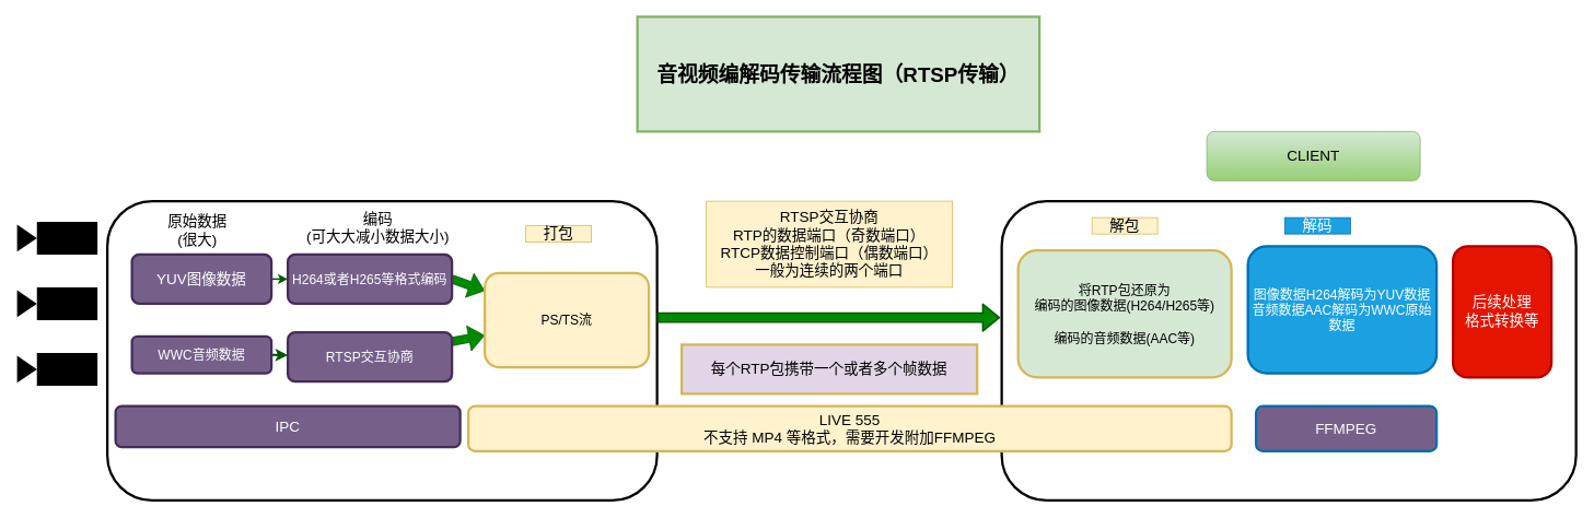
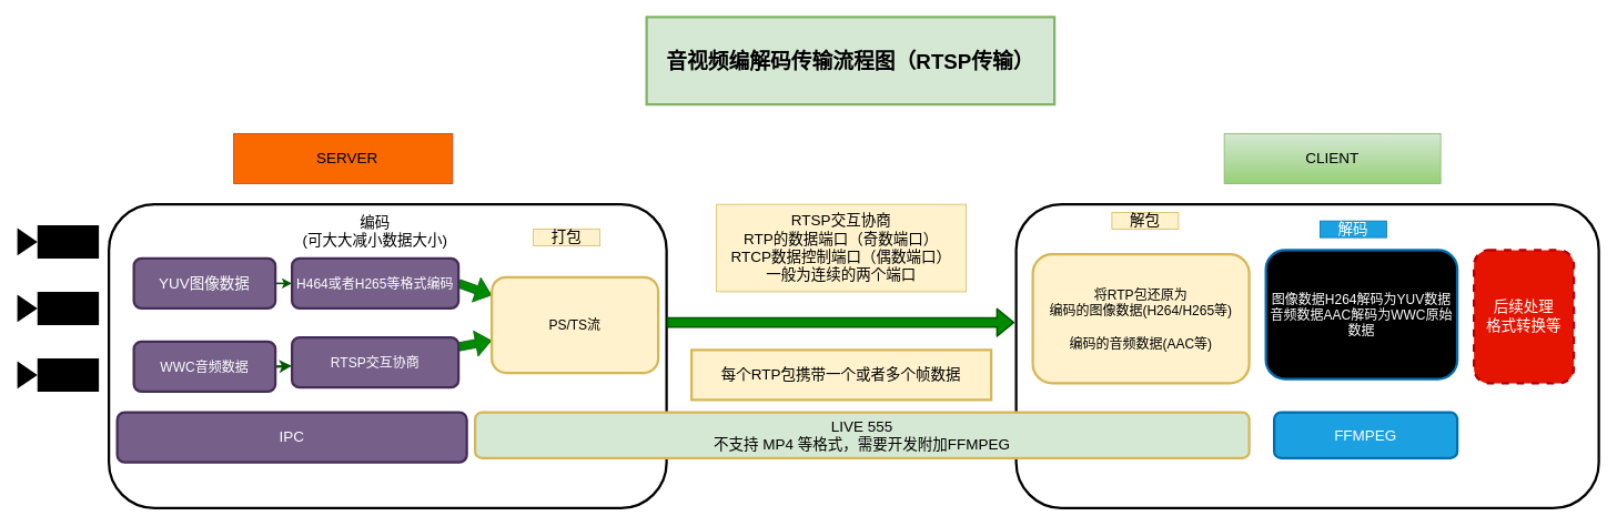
- <mxCell id="4" value="&lt;div style=&quot;font-size: 25px;&quot;&gt;音视频编解码传输流程图（RTSP传输）&lt;/div&gt;" style="rounded=0;whiteSpace=wrap;html=1;fillColor=#d5e8d4;strokeColor=#82b366;strokeWidth=3;fontSize=25;fontStyle=1;horizontal=1;verticalAlign=middle;" vertex="1" parent="1"><mxGeometry x="776" y="20" width="490" height="140" as="geometry" /></mxCell>
+ <mxCell id="4" value="&lt;div style=&quot;font-size: 25px;&quot;&gt;音视频编解码传输流程图（RTSP传输）&lt;/div&gt;" style="rounded=0;whiteSpace=wrap;html=1;fillColor=#d5e8d4;strokeColor=#82b366;strokeWidth=3;fontSize=25;fontStyle=1;horizontal=1;verticalAlign=middle;" vertex="1" parent="1"><mxGeometry x="776" y="20" width="490" height="105" as="geometry" /></mxCell>
+ <mxCell id="2" value="&lt;div&gt;&amp;nbsp; SERVER&lt;/div&gt;" style="rounded=0;whiteSpace=wrap;html=1;fontSize=18;fillColor=#fa6800;strokeColor=#C73500;fontColor=#000000;" vertex="1" parent="1"><mxGeometry x="280" y="160" width="263" height="60" as="geometry" /></mxCell>
- <mxCell id="3" value="CLIENT" style="whiteSpace=wrap;html=1;fontSize=18;fillColor=#d5e8d4;strokeColor=#82b366;gradientColor=#97d077;rounded=1;" vertex="1" parent="1"><mxGeometry x="1470" y="160" width="260" height="60" as="geometry" /></mxCell>
+ <mxCell id="3" value="CLIENT" style="rounded=0;whiteSpace=wrap;html=1;fontSize=18;fillColor=#d5e8d4;strokeColor=#82b366;gradientColor=#97d077;" vertex="1" parent="1"><mxGeometry x="1470" y="160" width="260" height="60" as="geometry" /></mxCell>
- <mxCell id="26" value="解包" style="text;html=1;strokeColor=#d6b656;fillColor=#fff2cc;align=center;verticalAlign=middle;whiteSpace=wrap;rounded=0;fontSize=18;" vertex="1" parent="1"><mxGeometry x="1330" y="265" width="80" height="20" as="geometry" /></mxCell>
+ <mxCell id="26" value="解包" style="text;html=1;strokeColor=#d6b656;fillColor=#fff2cc;align=center;verticalAlign=middle;whiteSpace=wrap;rounded=0;fontSize=18;" vertex="1" parent="1"><mxGeometry x="1335" y="255" width="80" height="20" as="geometry" /></mxCell>
- <mxCell id="28" value="解码" style="text;html=1;align=center;verticalAlign=middle;whiteSpace=wrap;rounded=0;fontSize=18;fillColor=#1ba1e2;strokeColor=#006EAF;fontColor=#ffffff;" vertex="1" parent="1"><mxGeometry x="1565" y="265" width="80" height="20" as="geometry" /></mxCell>
+ <mxCell id="28" value="解码" style="text;html=1;align=center;verticalAlign=middle;whiteSpace=wrap;rounded=0;fontSize=18;fillColor=#1ba1e2;strokeColor=#006EAF;fontColor=#ffffff;" vertex="1" parent="1"><mxGeometry x="1585" y="265" width="80" height="20" as="geometry" /></mxCell>
- <mxCell id="19" value="&lt;div&gt;编码&lt;/div&gt;&lt;div&gt;(可大大减小数据大小)&lt;/div&gt;" style="text;html=1;strokeColor=none;fillColor=none;align=center;verticalAlign=middle;whiteSpace=wrap;rounded=0;fontSize=18;" vertex="1" parent="1"><mxGeometry x="340" y="255" width="240" height="45" as="geometry" /></mxCell>
+ <mxCell id="19" value="&lt;div&gt;编码&lt;/div&gt;&lt;div&gt;(可大大减小数据大小)&lt;/div&gt;" style="text;html=1;strokeColor=none;fillColor=none;align=center;verticalAlign=middle;whiteSpace=wrap;rounded=0;fontSize=18;" vertex="1" parent="1"><mxGeometry x="330" y="255" width="240" height="45" as="geometry" /></mxCell>
- <mxCell id="18" value="&lt;div&gt;原始数据&lt;/div&gt;&lt;div&gt;(很大)&lt;br&gt;&lt;/div&gt;" style="text;html=1;strokeColor=none;fillColor=none;align=center;verticalAlign=middle;whiteSpace=wrap;rounded=0;fontSize=18;" vertex="1" parent="1"><mxGeometry x="200" y="267.5" width="80" height="27.5" as="geometry" /></mxCell>
- <mxCell id="14" value="H264或者H265等格式编码" style="rounded=1;whiteSpace=wrap;html=1;fontSize=16;strokeWidth=3;fillColor=#76608a;strokeColor=#432D57;fontColor=#ffffff;" vertex="1" parent="1"><mxGeometry x="350" y="310" width="200" height="60" as="geometry" /></mxCell>
+ <mxCell id="14" value="H464或者H265等格式编码" style="rounded=1;whiteSpace=wrap;html=1;fontSize=16;strokeWidth=3;fillColor=#76608a;strokeColor=#432D57;fontColor=#ffffff;" vertex="1" parent="1"><mxGeometry x="350" y="310" width="200" height="60" as="geometry" /></mxCell>
- <mxCell id="30" value="&lt;div&gt;图像数据H264解码为YUV数据&lt;/div&gt;&lt;div&gt;音频数据AAC解码为WWC原始数据&lt;br&gt;&lt;/div&gt;" style="rounded=1;whiteSpace=wrap;html=1;fontSize=16;strokeWidth=3;fillColor=#1ba1e2;strokeColor=#006EAF;fontColor=#ffffff;" vertex="1" parent="1"><mxGeometry x="1520" y="300" width="230" height="155" as="geometry" /></mxCell>
+ <mxCell id="30" value="&lt;div&gt;图像数据H264解码为YUV数据&lt;/div&gt;&lt;div&gt;音频数据AAC解码为WWC原始数据&lt;br&gt;&lt;/div&gt;" style="rounded=1;whiteSpace=wrap;html=1;fontSize=16;strokeWidth=3;fillColor=#000000;strokeColor=#006EAF;fontColor=#ffffff;" vertex="1" parent="1"><mxGeometry x="1520" y="300" width="230" height="155" as="geometry" /></mxCell>
- <mxCell id="33" value="&lt;div&gt;后续处理&lt;/div&gt;&lt;div&gt;格式转换等&lt;br&gt;&lt;/div&gt;" style="rounded=1;whiteSpace=wrap;html=1;fontSize=18;strokeWidth=3;fillColor=#e51400;strokeColor=#B20000;fontColor=#ffffff;" vertex="1" parent="1"><mxGeometry x="1770" y="300" width="120" height="160" as="geometry" /></mxCell>
+ <mxCell id="33" value="&lt;div&gt;后续处理&lt;/div&gt;&lt;div&gt;格式转换等&lt;br&gt;&lt;/div&gt;" style="rounded=1;whiteSpace=wrap;html=1;fontSize=18;strokeWidth=3;fillColor=#e51400;strokeColor=#B20000;fontColor=#ffffff;dashed=1;" vertex="1" parent="1"><mxGeometry x="1770" y="300" width="120" height="160" as="geometry" /></mxCell>
- <mxCell id="25" value="&lt;div&gt;将RTP包还原为&lt;/div&gt;&lt;div&gt;编码的图像数据(H264/H265等)&lt;/div&gt;&lt;div&gt;&lt;br&gt;&lt;/div&gt;&lt;div&gt;编码的音频数据(AAC等)&lt;br&gt;&lt;/div&gt;" style="rounded=1;whiteSpace=wrap;html=1;fontSize=16;strokeWidth=3;fillColor=#d5e8d4;strokeColor=#d6b656;" vertex="1" parent="1"><mxGeometry x="1240" y="305" width="260" height="155" as="geometry" /></mxCell>
+ <mxCell id="25" value="&lt;div&gt;将RTP包还原为&lt;/div&gt;&lt;div&gt;编码的图像数据(H264/H265等)&lt;/div&gt;&lt;div&gt;&lt;br&gt;&lt;/div&gt;&lt;div&gt;编码的音频数据(AAC等)&lt;br&gt;&lt;/div&gt;" style="rounded=1;whiteSpace=wrap;html=1;fontSize=16;strokeWidth=3;fillColor=#fff2cc;strokeColor=#d6b656;" vertex="1" parent="1"><mxGeometry x="1240" y="305" width="260" height="155" as="geometry" /></mxCell>
- <mxCell id="9" value="WWC音频数据" style="rounded=1;whiteSpace=wrap;html=1;fontSize=16;strokeWidth=3;fillColor=#76608a;strokeColor=#432D57;fontColor=#ffffff;" vertex="1" parent="1"><mxGeometry x="160" y="410" width="170" height="45" as="geometry" /></mxCell>
+ <mxCell id="9" value="WWC音频数据" style="rounded=1;whiteSpace=wrap;html=1;fontSize=16;strokeWidth=3;fillColor=#76608a;strokeColor=#432D57;fontColor=#ffffff;" vertex="1" parent="1"><mxGeometry x="160" y="410" width="170" height="60" as="geometry" /></mxCell>
- <mxCell id="27" value="每个RTP包携带一个或者多个帧数据" style="rounded=0;whiteSpace=wrap;html=1;fontSize=18;strokeWidth=3;fillColor=#e1d5e7;strokeColor=#d6b656;" vertex="1" parent="1"><mxGeometry x="830" y="420" width="360" height="60" as="geometry" /></mxCell>
+ <mxCell id="27" value="每个RTP包携带一个或者多个帧数据" style="rounded=0;whiteSpace=wrap;html=1;fontSize=18;strokeWidth=3;fillColor=#fff2cc;strokeColor=#d6b656;" vertex="1" parent="1"><mxGeometry x="830" y="420" width="360" height="60" as="geometry" /></mxCell>
- <mxCell id="31" value="IPC" style="rounded=1;whiteSpace=wrap;html=1;fontSize=18;strokeWidth=3;fillColor=#76608a;strokeColor=#432D57;fontColor=#ffffff;" vertex="1" parent="1"><mxGeometry x="140" y="495" width="420" height="50" as="geometry" /></mxCell>
+ <mxCell id="31" value="IPC" style="rounded=1;whiteSpace=wrap;html=1;fontSize=18;strokeWidth=3;fillColor=#76608a;strokeColor=#432D57;fontColor=#ffffff;" vertex="1" parent="1"><mxGeometry x="140" y="495" width="420" height="60" as="geometry" /></mxCell>
- <mxCell id="24" value="&lt;div&gt;LIVE 555&lt;/div&gt;&lt;div&gt;不支持 MP4 等格式，需要开发附加FFMPEG&lt;/div&gt;" style="rounded=1;whiteSpace=wrap;html=1;fontSize=18;strokeWidth=3;fillColor=#fff2cc;strokeColor=#d6b656;" vertex="1" parent="1"><mxGeometry x="570" y="495" width="930" height="55" as="geometry" /></mxCell>
+ <mxCell id="24" value="&lt;div&gt;LIVE 555&lt;/div&gt;&lt;div&gt;不支持 MP4 等格式，需要开发附加FFMPEG&lt;/div&gt;" style="rounded=1;whiteSpace=wrap;html=1;fontSize=18;strokeWidth=3;fillColor=#d5e8d4;strokeColor=#d6b656;" vertex="1" parent="1"><mxGeometry x="570" y="495" width="930" height="55" as="geometry" /></mxCell>
- <mxCell id="29" value="FFMPEG" style="rounded=1;whiteSpace=wrap;html=1;fontSize=18;strokeWidth=3;fillColor=#76608a;strokeColor=#006EAF;fontColor=#ffffff;" vertex="1" parent="1"><mxGeometry x="1530" y="495" width="220" height="55" as="geometry" /></mxCell>
+ <mxCell id="29" value="FFMPEG" style="rounded=1;whiteSpace=wrap;html=1;fontSize=18;strokeWidth=3;fillColor=#1ba1e2;strokeColor=#006EAF;fontColor=#ffffff;" vertex="1" parent="1"><mxGeometry x="1530" y="495" width="220" height="55" as="geometry" /></mxCell>
